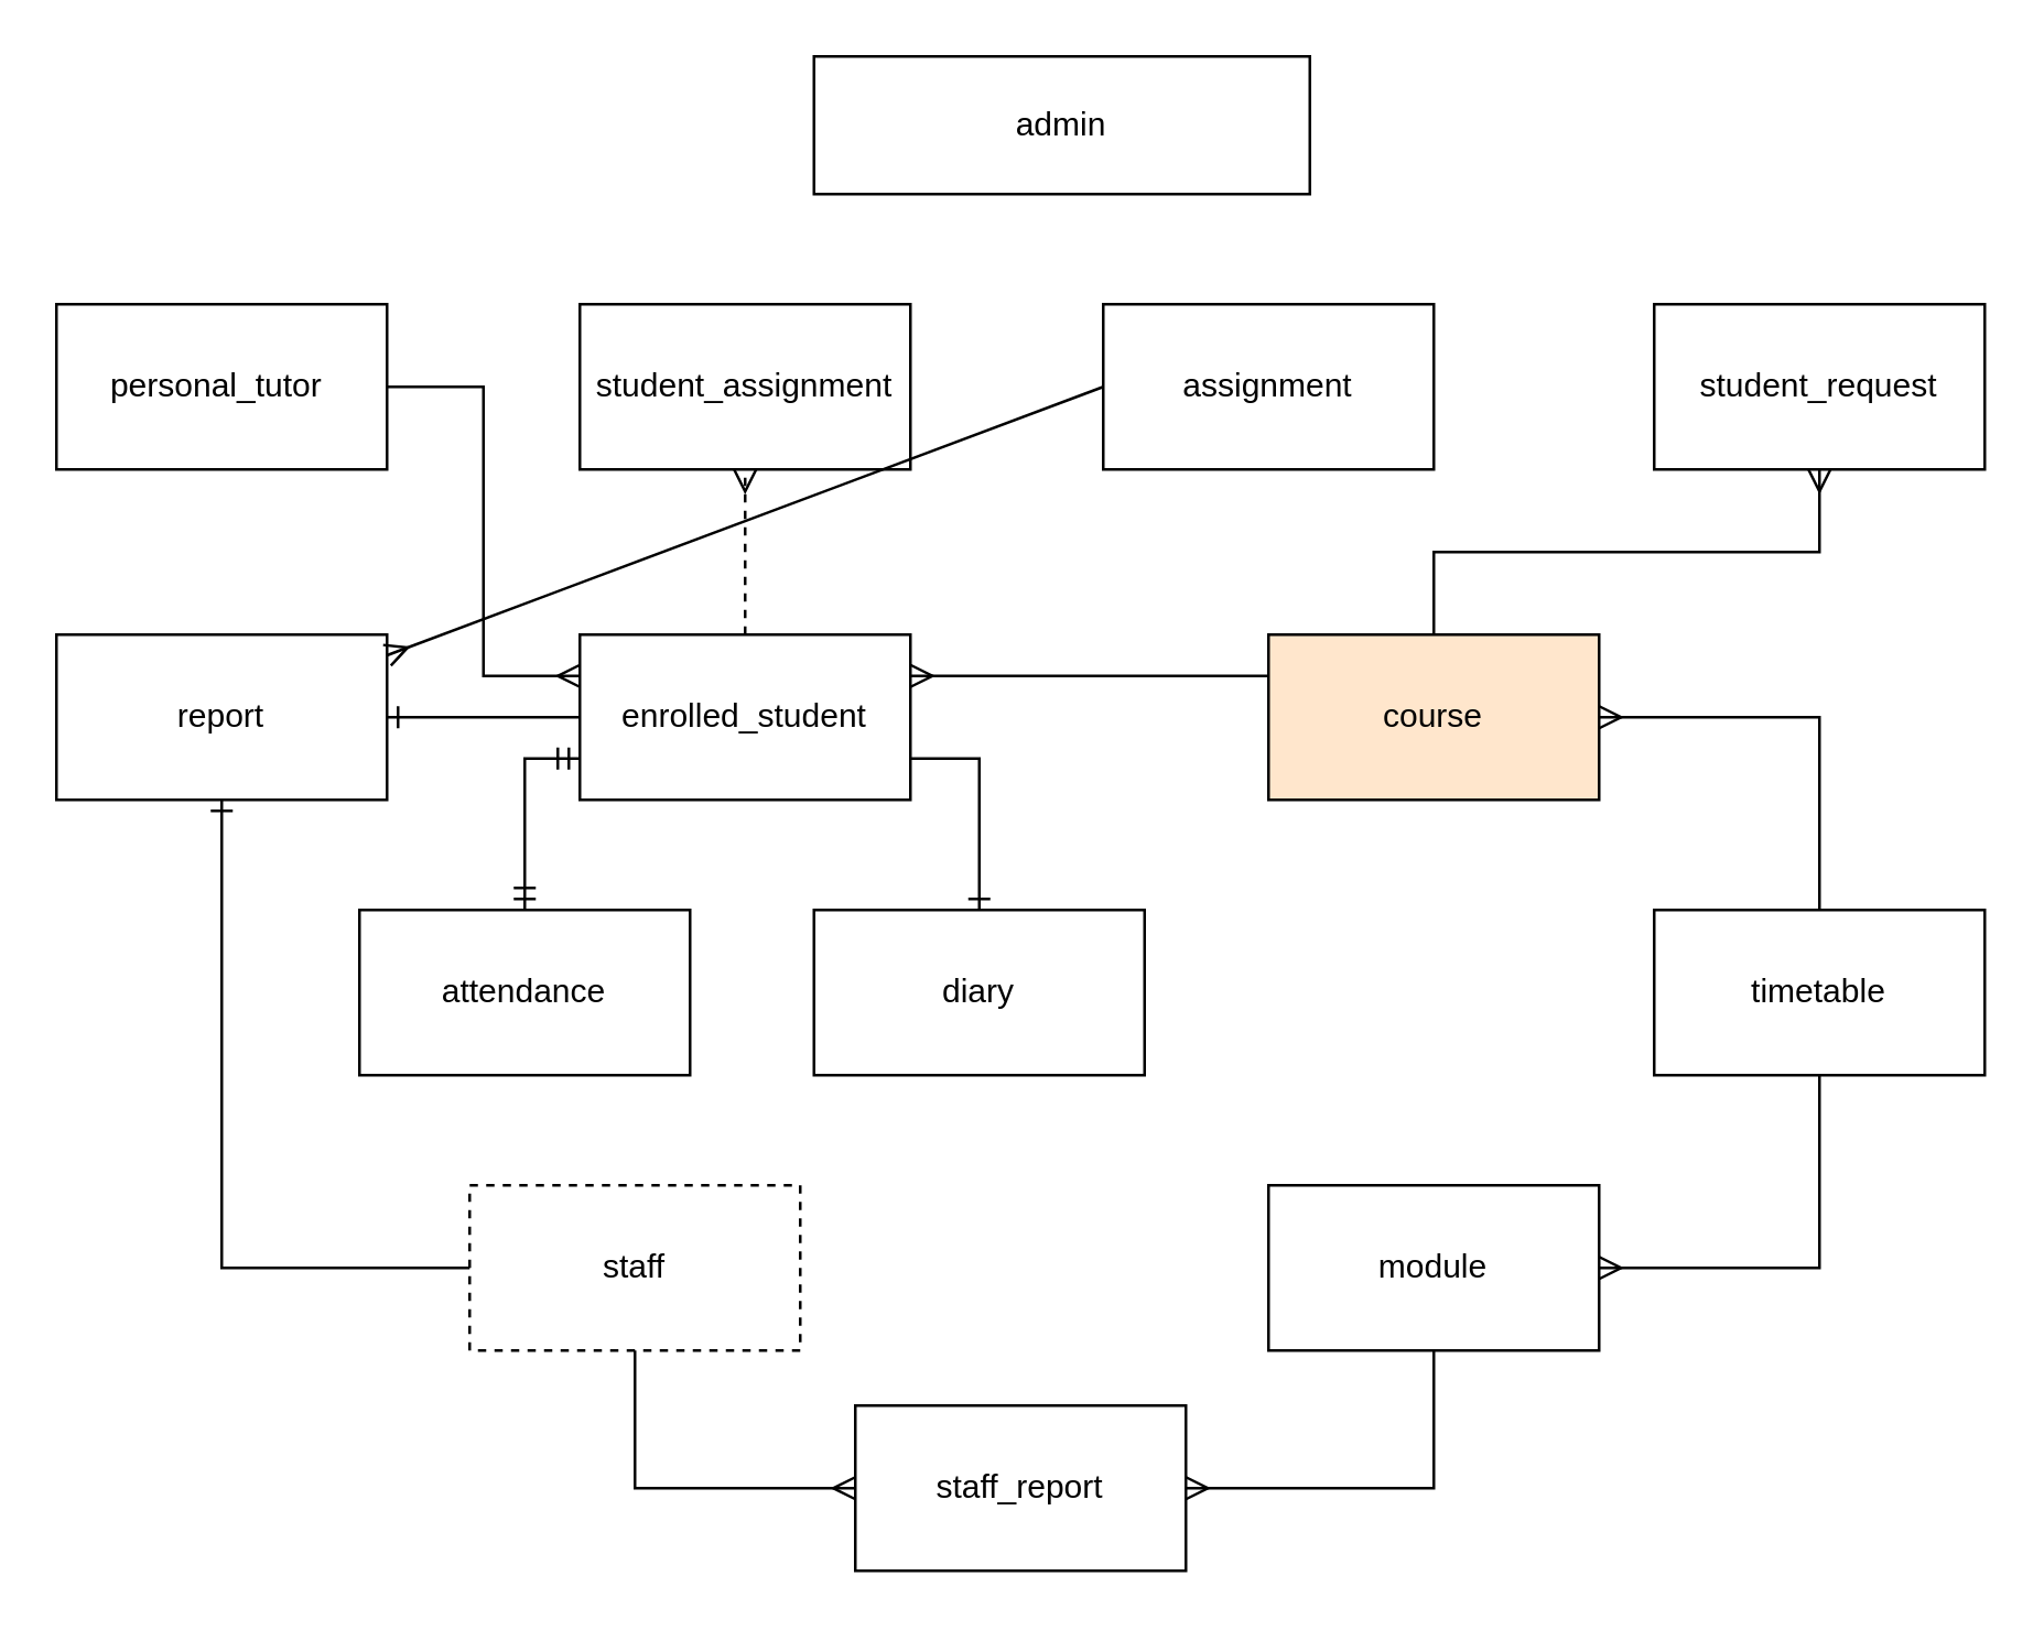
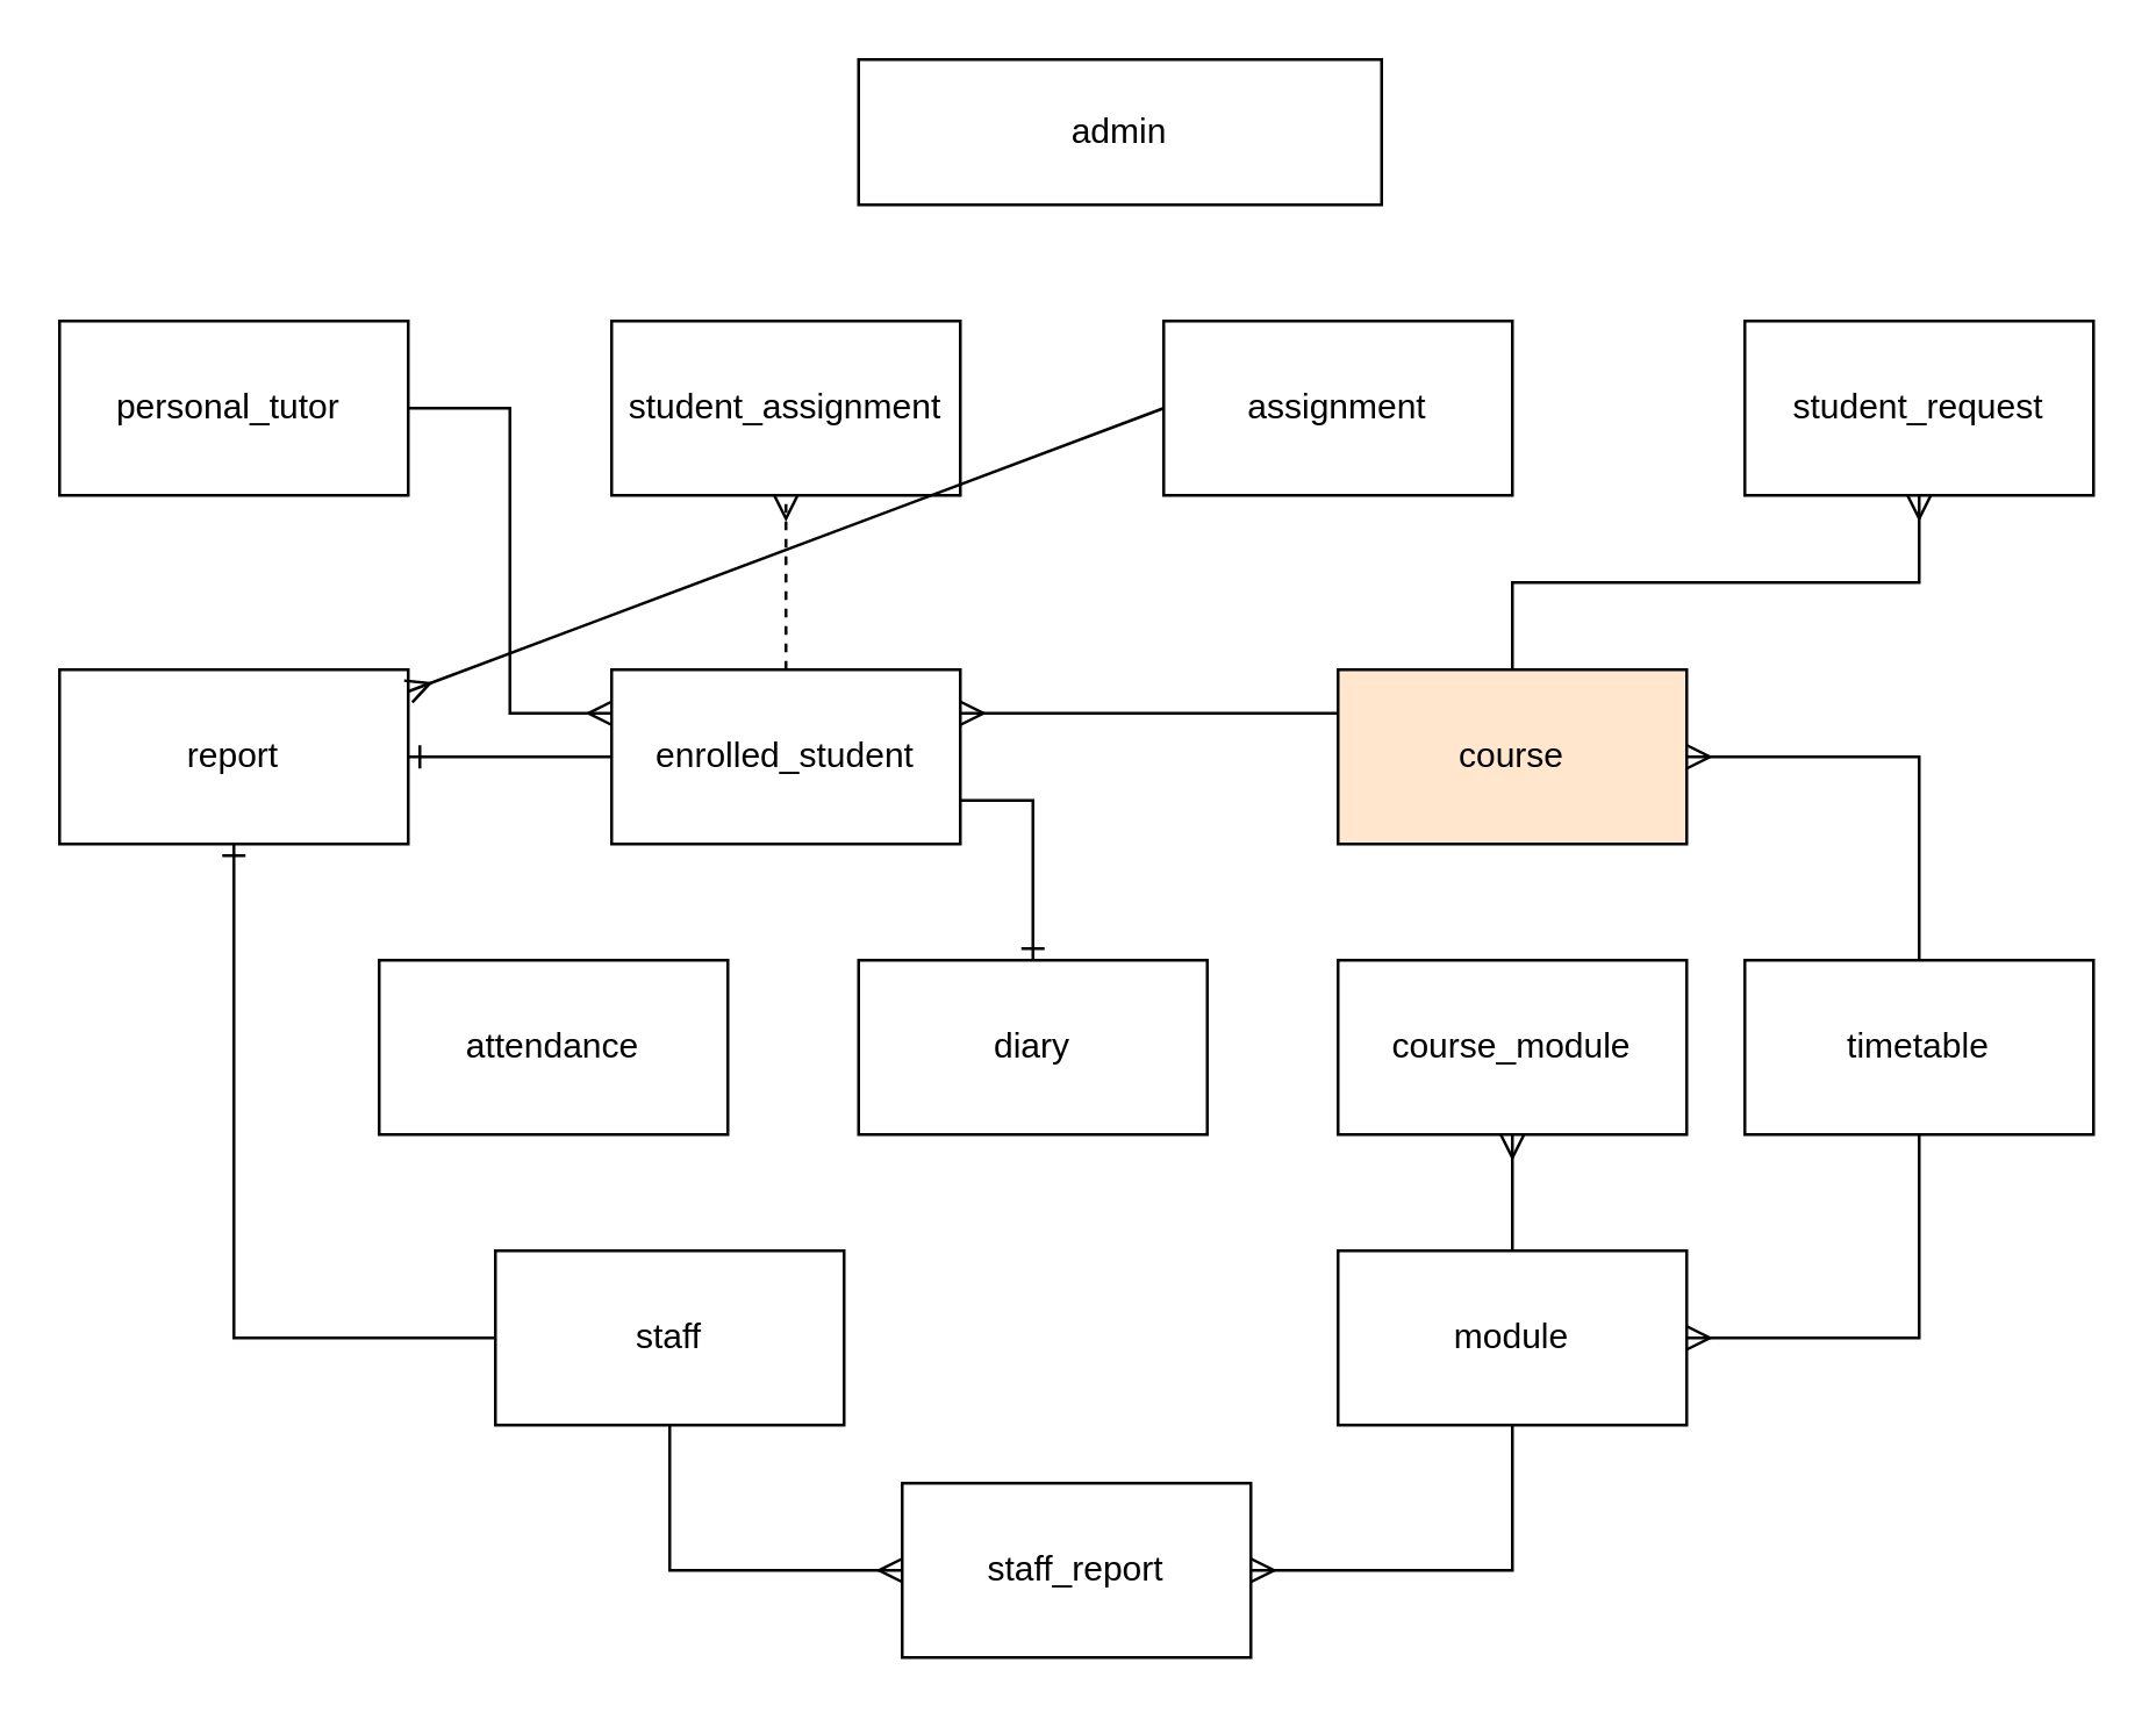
- <mxCell id="27" value="" style="edgeStyle=orthogonalEdgeStyle;fontSize=12;html=1;endArrow=ERmandOne;startArrow=ERmandOne;rounded=0;entryX=0;entryY=0.75;entryDx=0;entryDy=0;exitX=0.5;exitY=0;exitDx=0;exitDy=0;" edge="1" parent="1" source="8" target="3"><mxGeometry width="100" height="100" relative="1" as="geometry"><mxPoint x="270" y="350" as="sourcePoint" /><mxPoint x="370" y="250" as="targetPoint" /></mxGeometry></mxCell>
+ <mxCell id="29" value="course_module" style="rounded=0;whiteSpace=wrap;html=1;" vertex="1" parent="1"><mxGeometry x="460" y="330" width="120" height="60" as="geometry" /></mxCell>
+ <mxCell id="30" value="" style="fontSize=12;html=1;endArrow=ERmany;rounded=0;entryX=0.5;entryY=1;entryDx=0;entryDy=0;exitX=0.5;exitY=0;exitDx=0;exitDy=0;" edge="1" parent="1" source="6" target="29"><mxGeometry width="100" height="100" relative="1" as="geometry"><mxPoint x="270" y="350" as="sourcePoint" /><mxPoint x="370" y="250" as="targetPoint" /></mxGeometry></mxCell>
- <mxCell id="4" value="staff" style="rounded=0;whiteSpace=wrap;html=1;dashed=1;" vertex="1" parent="1"><mxGeometry x="170" y="430" width="120" height="60" as="geometry" /></mxCell>
+ <mxCell id="4" value="staff" style="rounded=0;whiteSpace=wrap;html=1;" vertex="1" parent="1"><mxGeometry x="170" y="430" width="120" height="60" as="geometry" /></mxCell>
